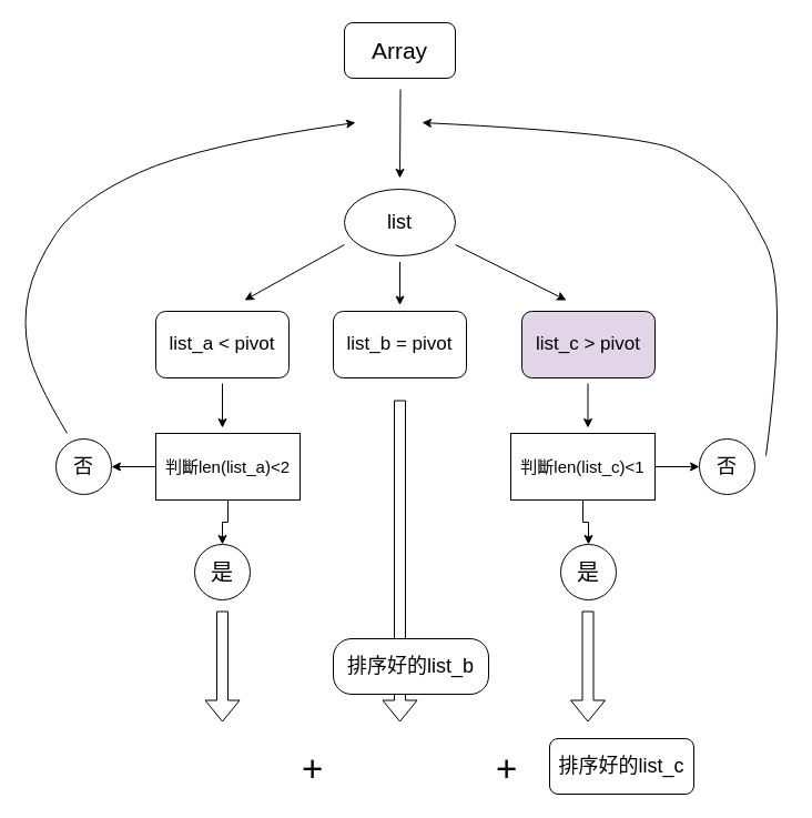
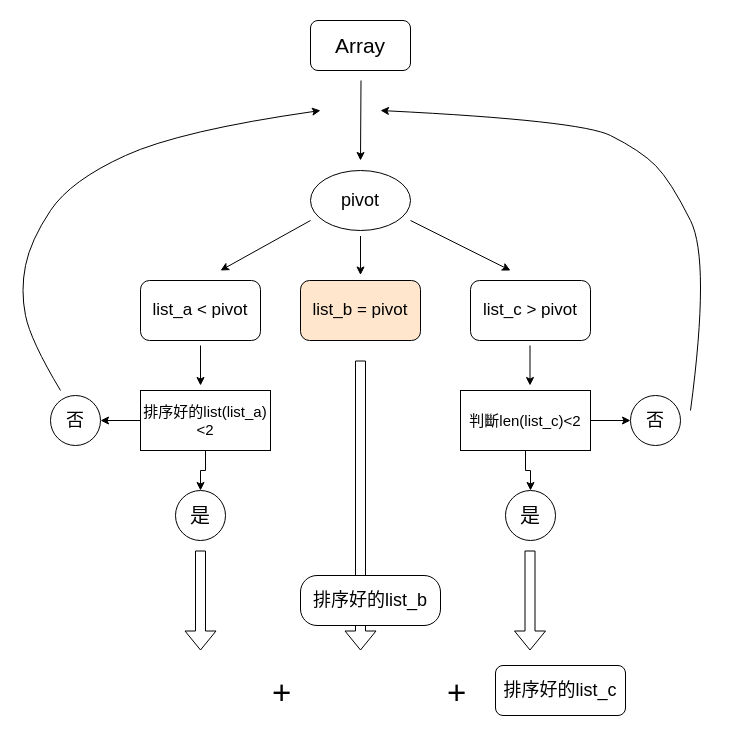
- <mxCell id="4" value="&lt;font style=&quot;font-size: 18px&quot;&gt;list&lt;/font&gt;" style="ellipse;whiteSpace=wrap;html=1;" vertex="1" parent="1"><mxGeometry x="310" y="170" width="100" height="60" as="geometry" /></mxCell>
+ <mxCell id="4" value="&lt;font style=&quot;font-size: 18px&quot;&gt;pivot&lt;/font&gt;" style="ellipse;whiteSpace=wrap;html=1;" vertex="1" parent="1"><mxGeometry x="310" y="170" width="100" height="60" as="geometry" /></mxCell>
- <mxCell id="9" value="&lt;font style=&quot;font-size: 17px&quot;&gt;list_b = pivot&lt;/font&gt;" style="rounded=1;whiteSpace=wrap;html=1;" vertex="1" parent="1"><mxGeometry x="300" y="280" width="120" height="60" as="geometry" /></mxCell>
+ <mxCell id="9" value="&lt;font style=&quot;font-size: 17px&quot;&gt;list_b = pivot&lt;/font&gt;" style="rounded=1;whiteSpace=wrap;html=1;fillColor=#ffe6cc;" vertex="1" parent="1"><mxGeometry x="300" y="280" width="120" height="60" as="geometry" /></mxCell>
- <mxCell id="6" value="&lt;font style=&quot;font-size: 17px&quot;&gt;list_c &amp;gt; pivot&lt;/font&gt;" style="rounded=1;whiteSpace=wrap;html=1;fillColor=#e1d5e7;" vertex="1" parent="1"><mxGeometry x="470" y="280" width="120" height="60" as="geometry" /></mxCell>
+ <mxCell id="6" value="&lt;font style=&quot;font-size: 17px&quot;&gt;list_c &amp;gt; pivot&lt;/font&gt;" style="rounded=1;whiteSpace=wrap;html=1;" vertex="1" parent="1"><mxGeometry x="470" y="280" width="120" height="60" as="geometry" /></mxCell>
- <mxCell id="17" value="&lt;span style=&quot;font-size: 15px&quot;&gt;判斷len(list_a)&amp;lt;2&lt;/span&gt;" style="rounded=0;whiteSpace=wrap;html=1;align=center;" vertex="1" parent="1"><mxGeometry x="140" y="390" width="130" height="60" as="geometry" /></mxCell>
+ <mxCell id="17" value="&lt;span style=&quot;font-size: 15px&quot;&gt;排序好的list(list_a)&amp;lt;2&lt;/span&gt;" style="rounded=0;whiteSpace=wrap;html=1;align=center;" vertex="1" parent="1"><mxGeometry x="140" y="390" width="130" height="60" as="geometry" /></mxCell>
- <mxCell id="20" value="&lt;span style=&quot;font-size: 15px ; text-align: left&quot;&gt;判斷len(list_c)&amp;lt;1&lt;/span&gt;" style="rounded=0;whiteSpace=wrap;html=1;" vertex="1" parent="1"><mxGeometry x="460" y="390" width="130" height="60" as="geometry" /></mxCell>
+ <mxCell id="20" value="&lt;span style=&quot;font-size: 15px ; text-align: left&quot;&gt;判斷len(list_c)&amp;lt;2&lt;/span&gt;" style="rounded=0;whiteSpace=wrap;html=1;" vertex="1" parent="1"><mxGeometry x="460" y="390" width="130" height="60" as="geometry" /></mxCell>
